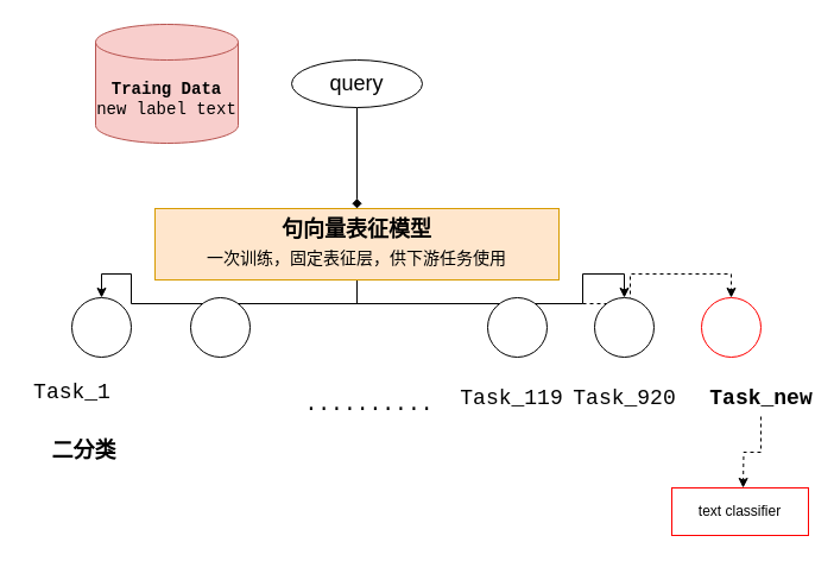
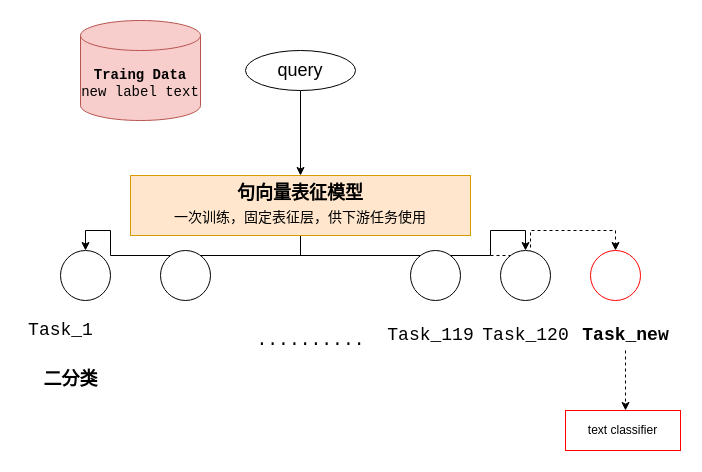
- <mxCell id="2" style="edgeStyle=orthogonalEdgeStyle;rounded=0;orthogonalLoop=1;jettySize=auto;html=1;exitX=0.5;exitY=1;exitDx=0;exitDy=0;entryX=0.5;entryY=0;entryDx=0;entryDy=0;fontFamily=Courier New;fontSize=18;endArrow=diamond;" edge="1" parent="1" source="3" target="9"><mxGeometry relative="1" as="geometry" /></mxCell>
+ <mxCell id="2" style="edgeStyle=orthogonalEdgeStyle;rounded=0;orthogonalLoop=1;jettySize=auto;html=1;exitX=0.5;exitY=1;exitDx=0;exitDy=0;entryX=0.5;entryY=0;entryDx=0;entryDy=0;fontFamily=Courier New;fontSize=18;" edge="1" parent="1" source="3" target="9"><mxGeometry relative="1" as="geometry" /></mxCell>
- <mxCell id="15" value="Task_920" style="text;html=1;align=center;verticalAlign=middle;resizable=0;points=[];autosize=1;strokeColor=none;fillColor=none;fontSize=18;fontFamily=Courier New;" vertex="1" parent="1"><mxGeometry x="475" y="320" width="100" height="30" as="geometry" /></mxCell>
+ <mxCell id="15" value="Task_120" style="text;html=1;align=center;verticalAlign=middle;resizable=0;points=[];autosize=1;strokeColor=none;fillColor=none;fontSize=18;fontFamily=Courier New;" vertex="1" parent="1"><mxGeometry x="475" y="320" width="100" height="30" as="geometry" /></mxCell>
- <mxCell id="21" value="&lt;b&gt;Task_new&lt;/b&gt;" style="text;html=1;align=center;verticalAlign=middle;resizable=0;points=[];autosize=1;strokeColor=none;fillColor=none;fontSize=18;fontFamily=Courier New;" vertex="1" parent="1"><mxGeometry x="590" y="320" width="100" height="30" as="geometry" /></mxCell>
+ <mxCell id="21" value="&lt;b&gt;Task_new&lt;/b&gt;" style="text;html=1;align=center;verticalAlign=middle;resizable=0;points=[];autosize=1;strokeColor=none;fillColor=none;fontSize=18;fontFamily=Courier New;" vertex="1" parent="1"><mxGeometry x="575" y="320" width="100" height="30" as="geometry" /></mxCell>
